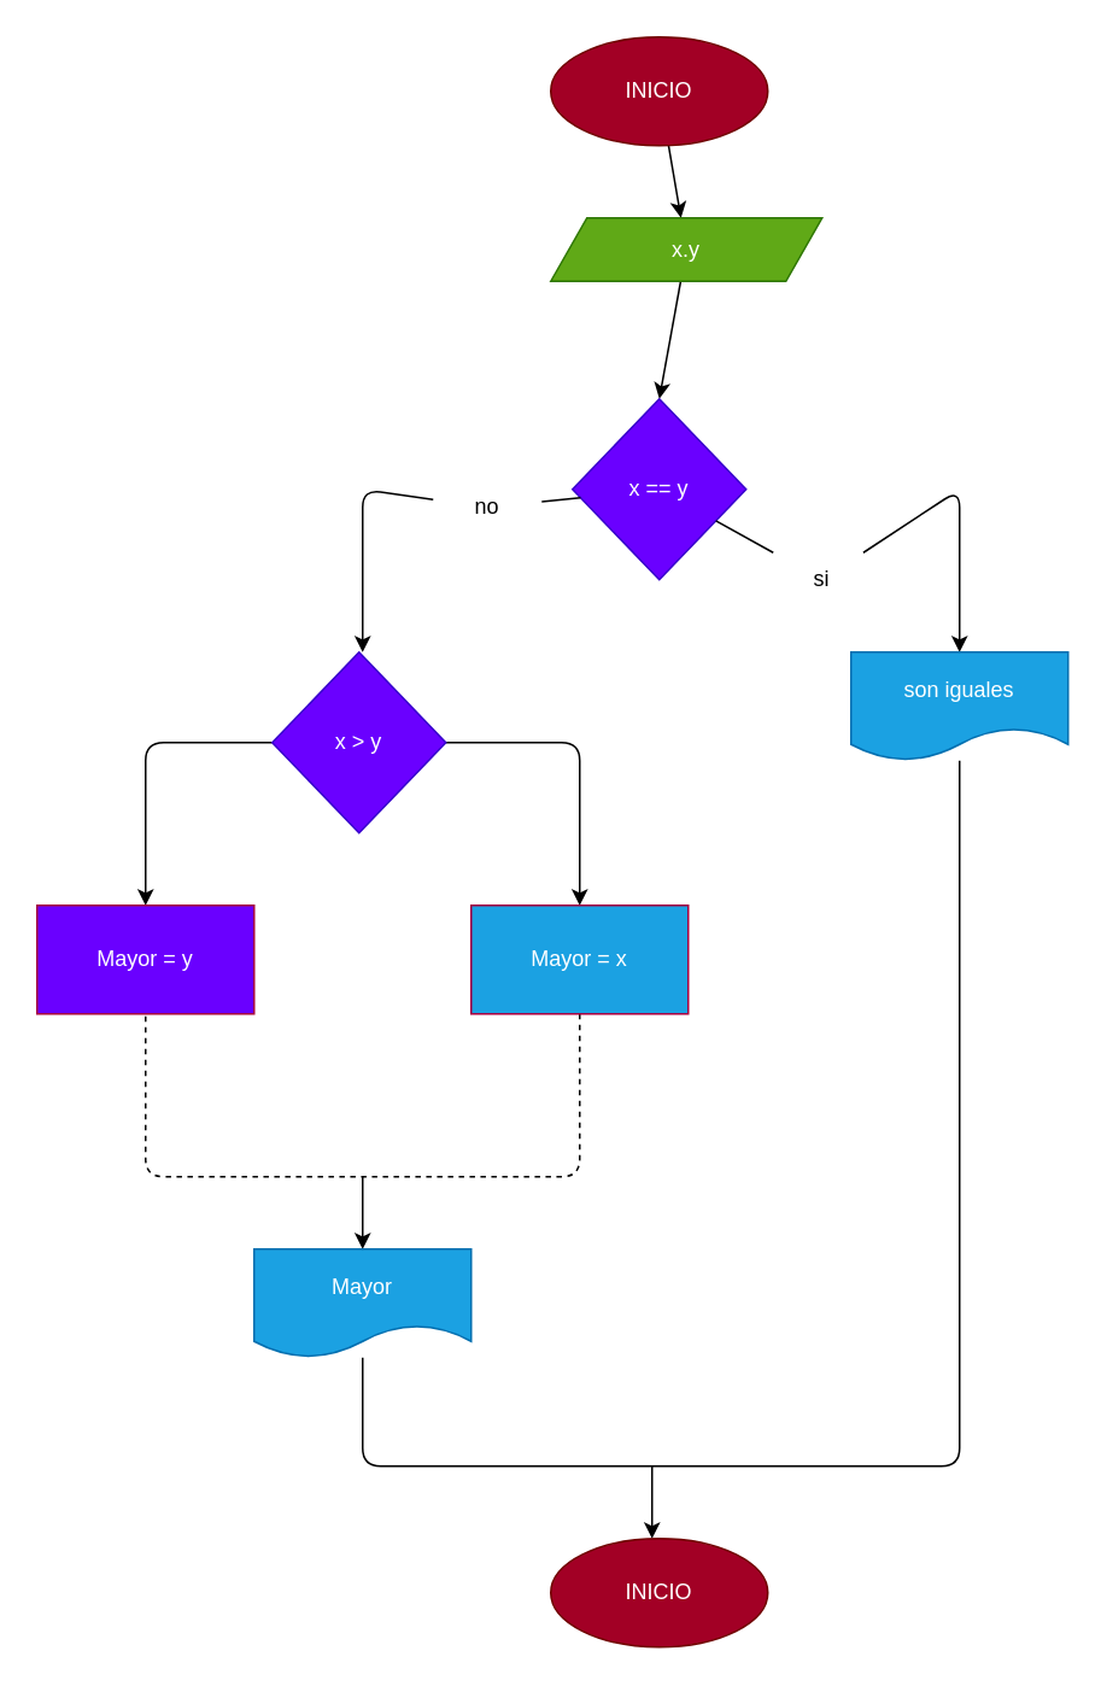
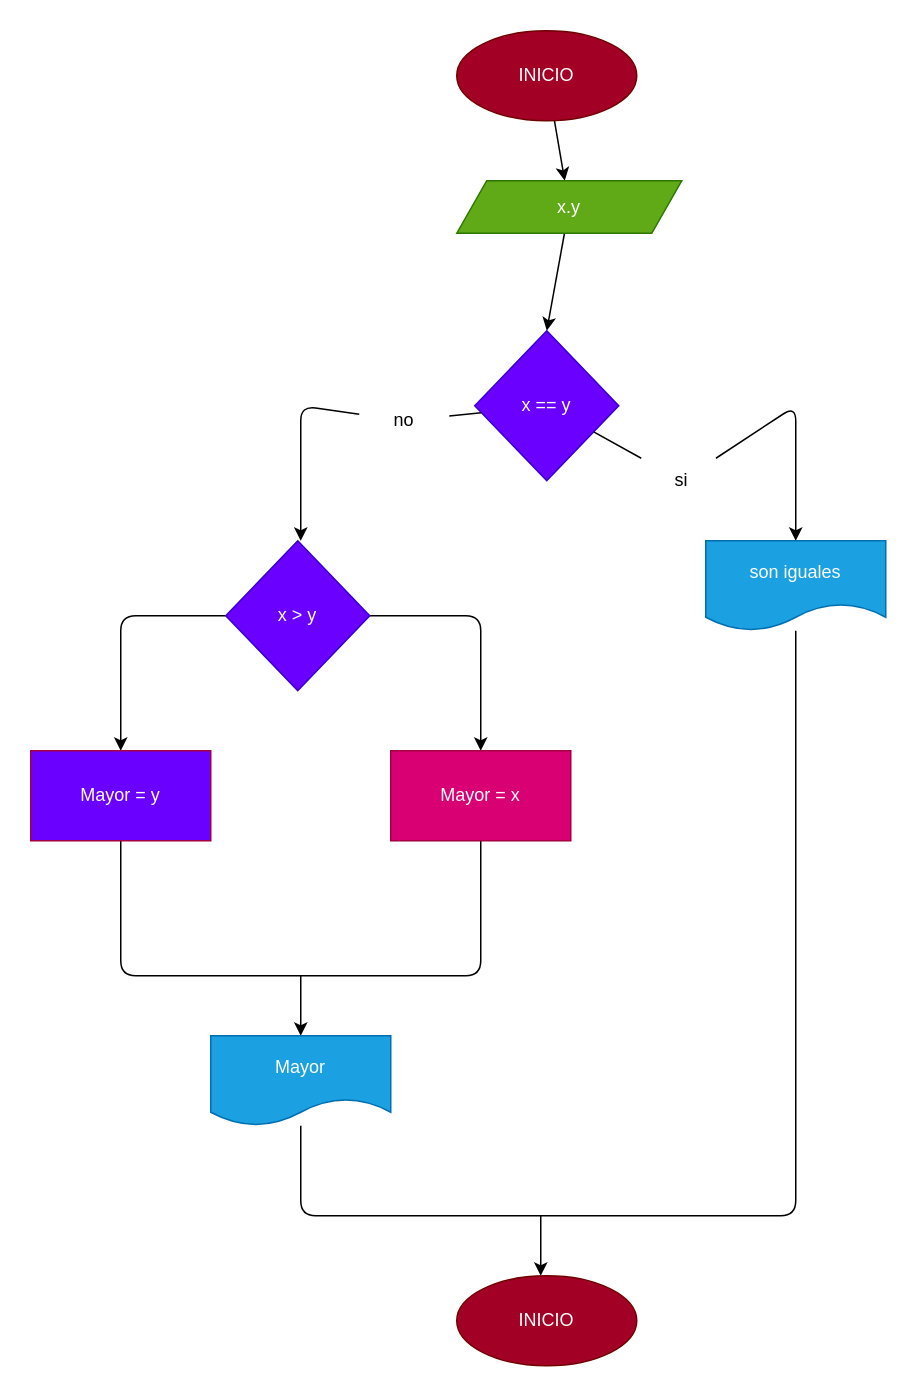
- <mxCell id="19" value="Mayor = x" style="rounded=0;whiteSpace=wrap;html=1;fillColor=#1ba1e2;fontColor=#ffffff;strokeColor=#A50040;" vertex="1" parent="1"><mxGeometry x="260" y="500" width="120" height="60" as="geometry" /></mxCell>
+ <mxCell id="19" value="Mayor = x" style="rounded=0;whiteSpace=wrap;html=1;fillColor=#d80073;fontColor=#ffffff;strokeColor=#A50040;" vertex="1" parent="1"><mxGeometry x="260" y="500" width="120" height="60" as="geometry" /></mxCell>
- <mxCell id="9" value="" style="endArrow=none;html=1;entryX=0.5;entryY=1;entryDx=0;entryDy=0;exitX=0.5;exitY=1;exitDx=0;exitDy=0;dashed=1;" parent="1" source="19" target="18" edge="1"><mxGeometry width="50" height="50" relative="1" as="geometry"><mxPoint x="363" y="560" as="sourcePoint" /><mxPoint x="33" y="560" as="targetPoint" /><Array as="points"><mxPoint x="320" y="650" /><mxPoint x="80" y="650" /></Array></mxGeometry></mxCell>
+ <mxCell id="9" value="" style="endArrow=none;html=1;entryX=0.5;entryY=1;entryDx=0;entryDy=0;exitX=0.5;exitY=1;exitDx=0;exitDy=0;" parent="1" source="19" target="18" edge="1"><mxGeometry width="50" height="50" relative="1" as="geometry"><mxPoint x="363" y="560" as="sourcePoint" /><mxPoint x="33" y="560" as="targetPoint" /><Array as="points"><mxPoint x="320" y="650" /><mxPoint x="80" y="650" /></Array></mxGeometry></mxCell>
